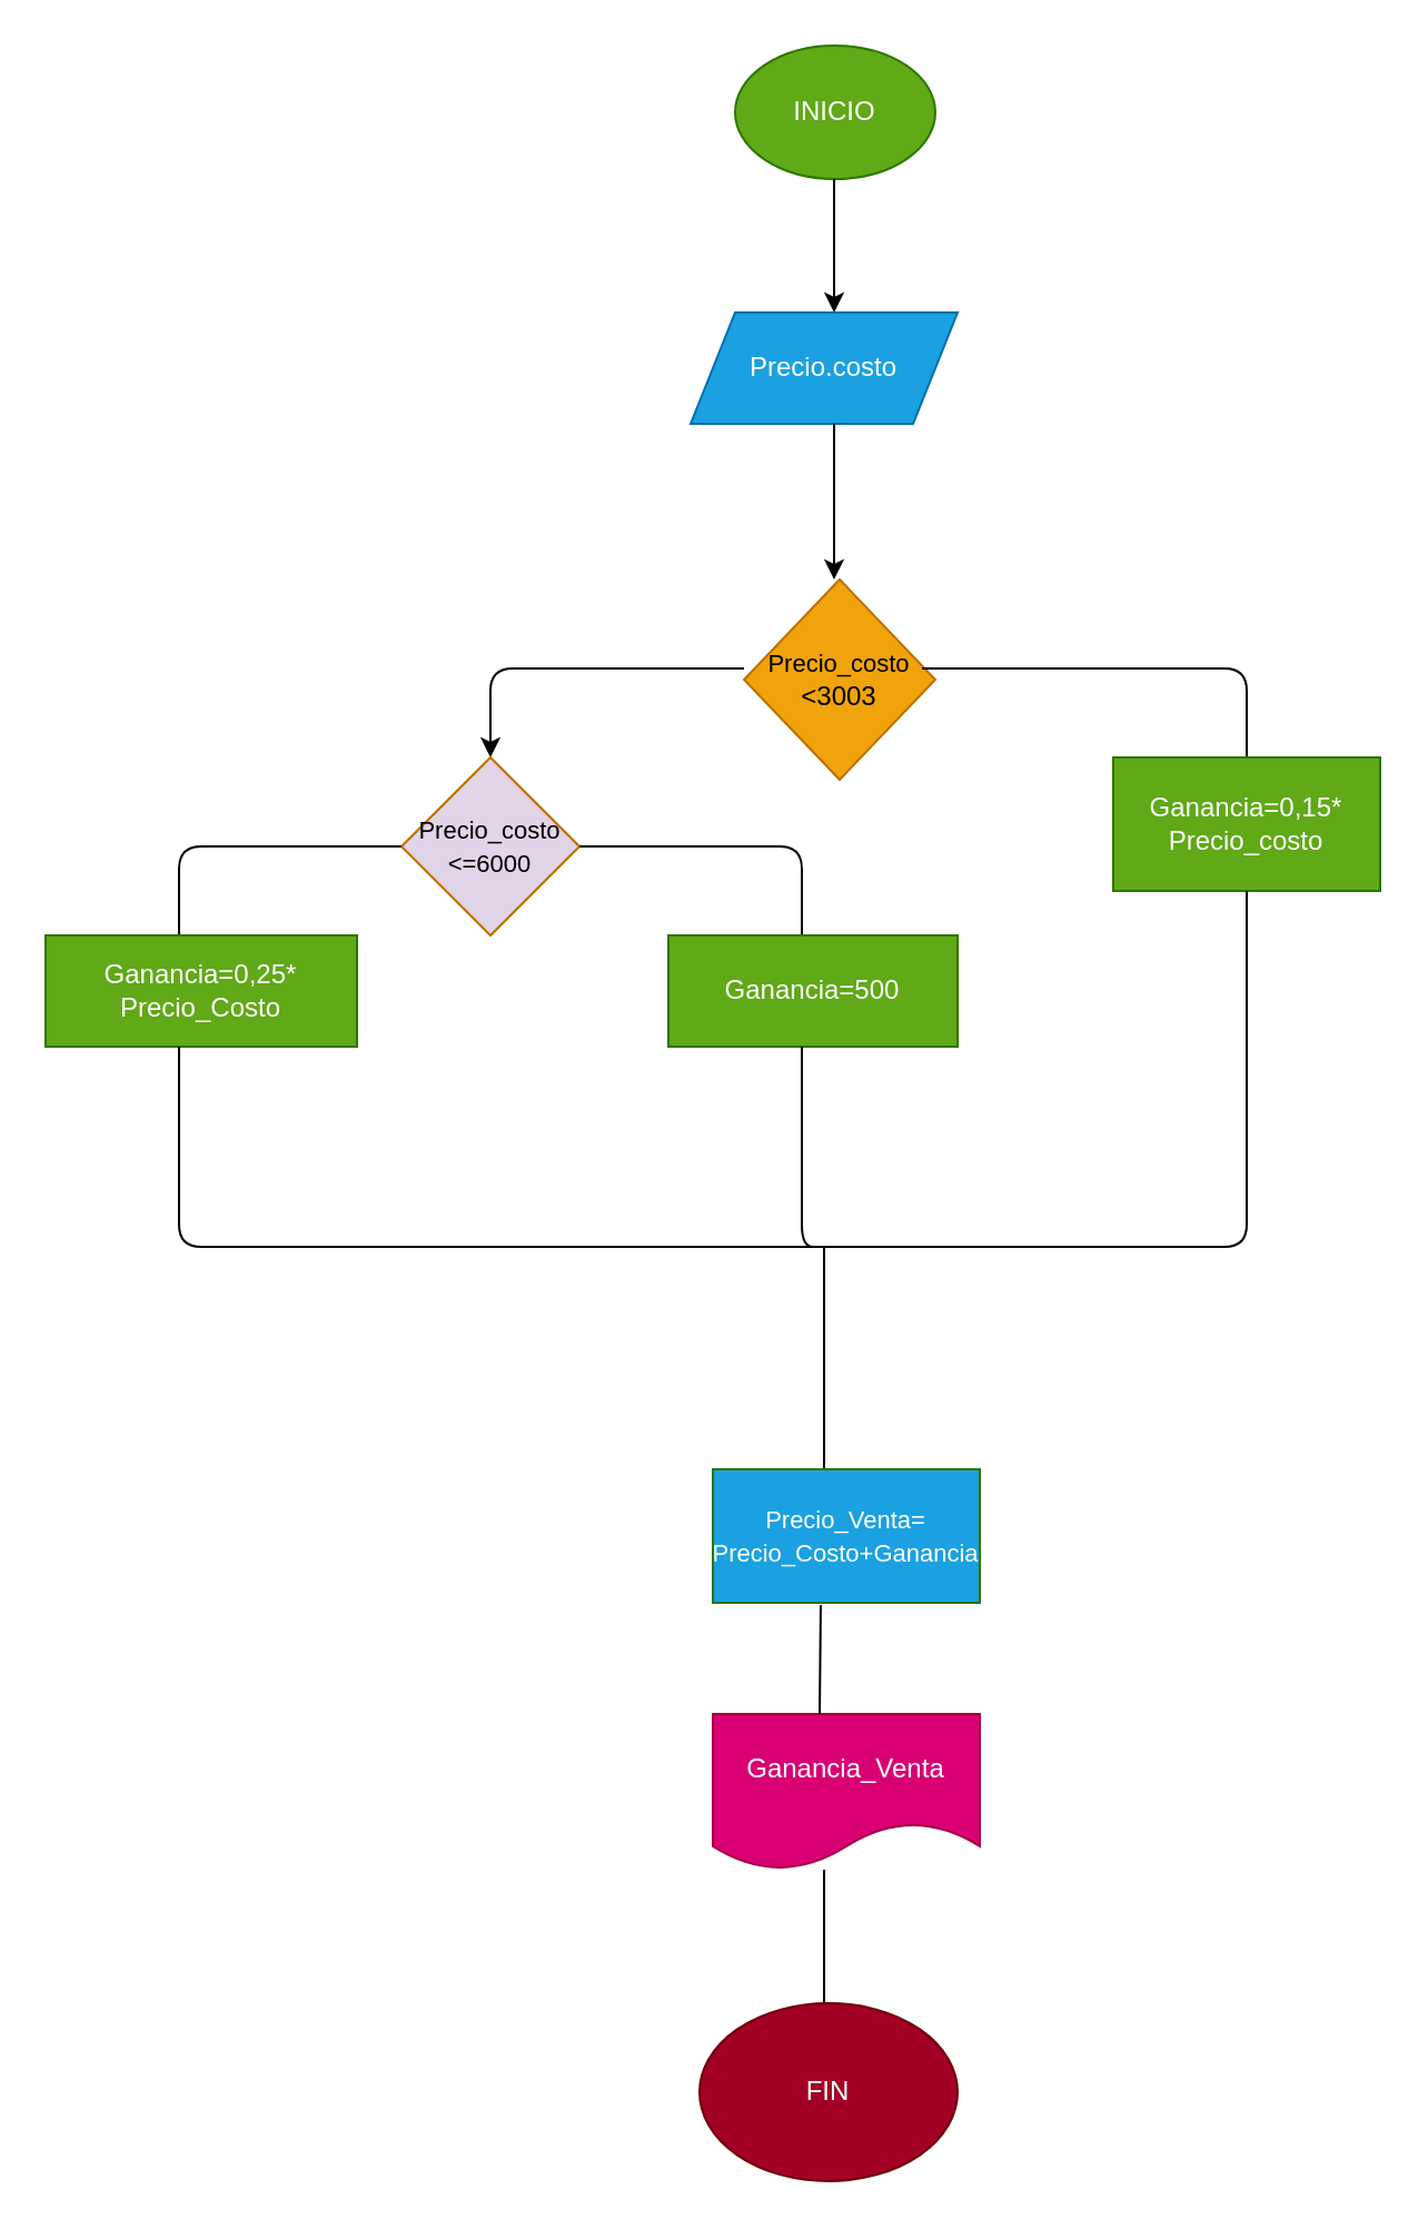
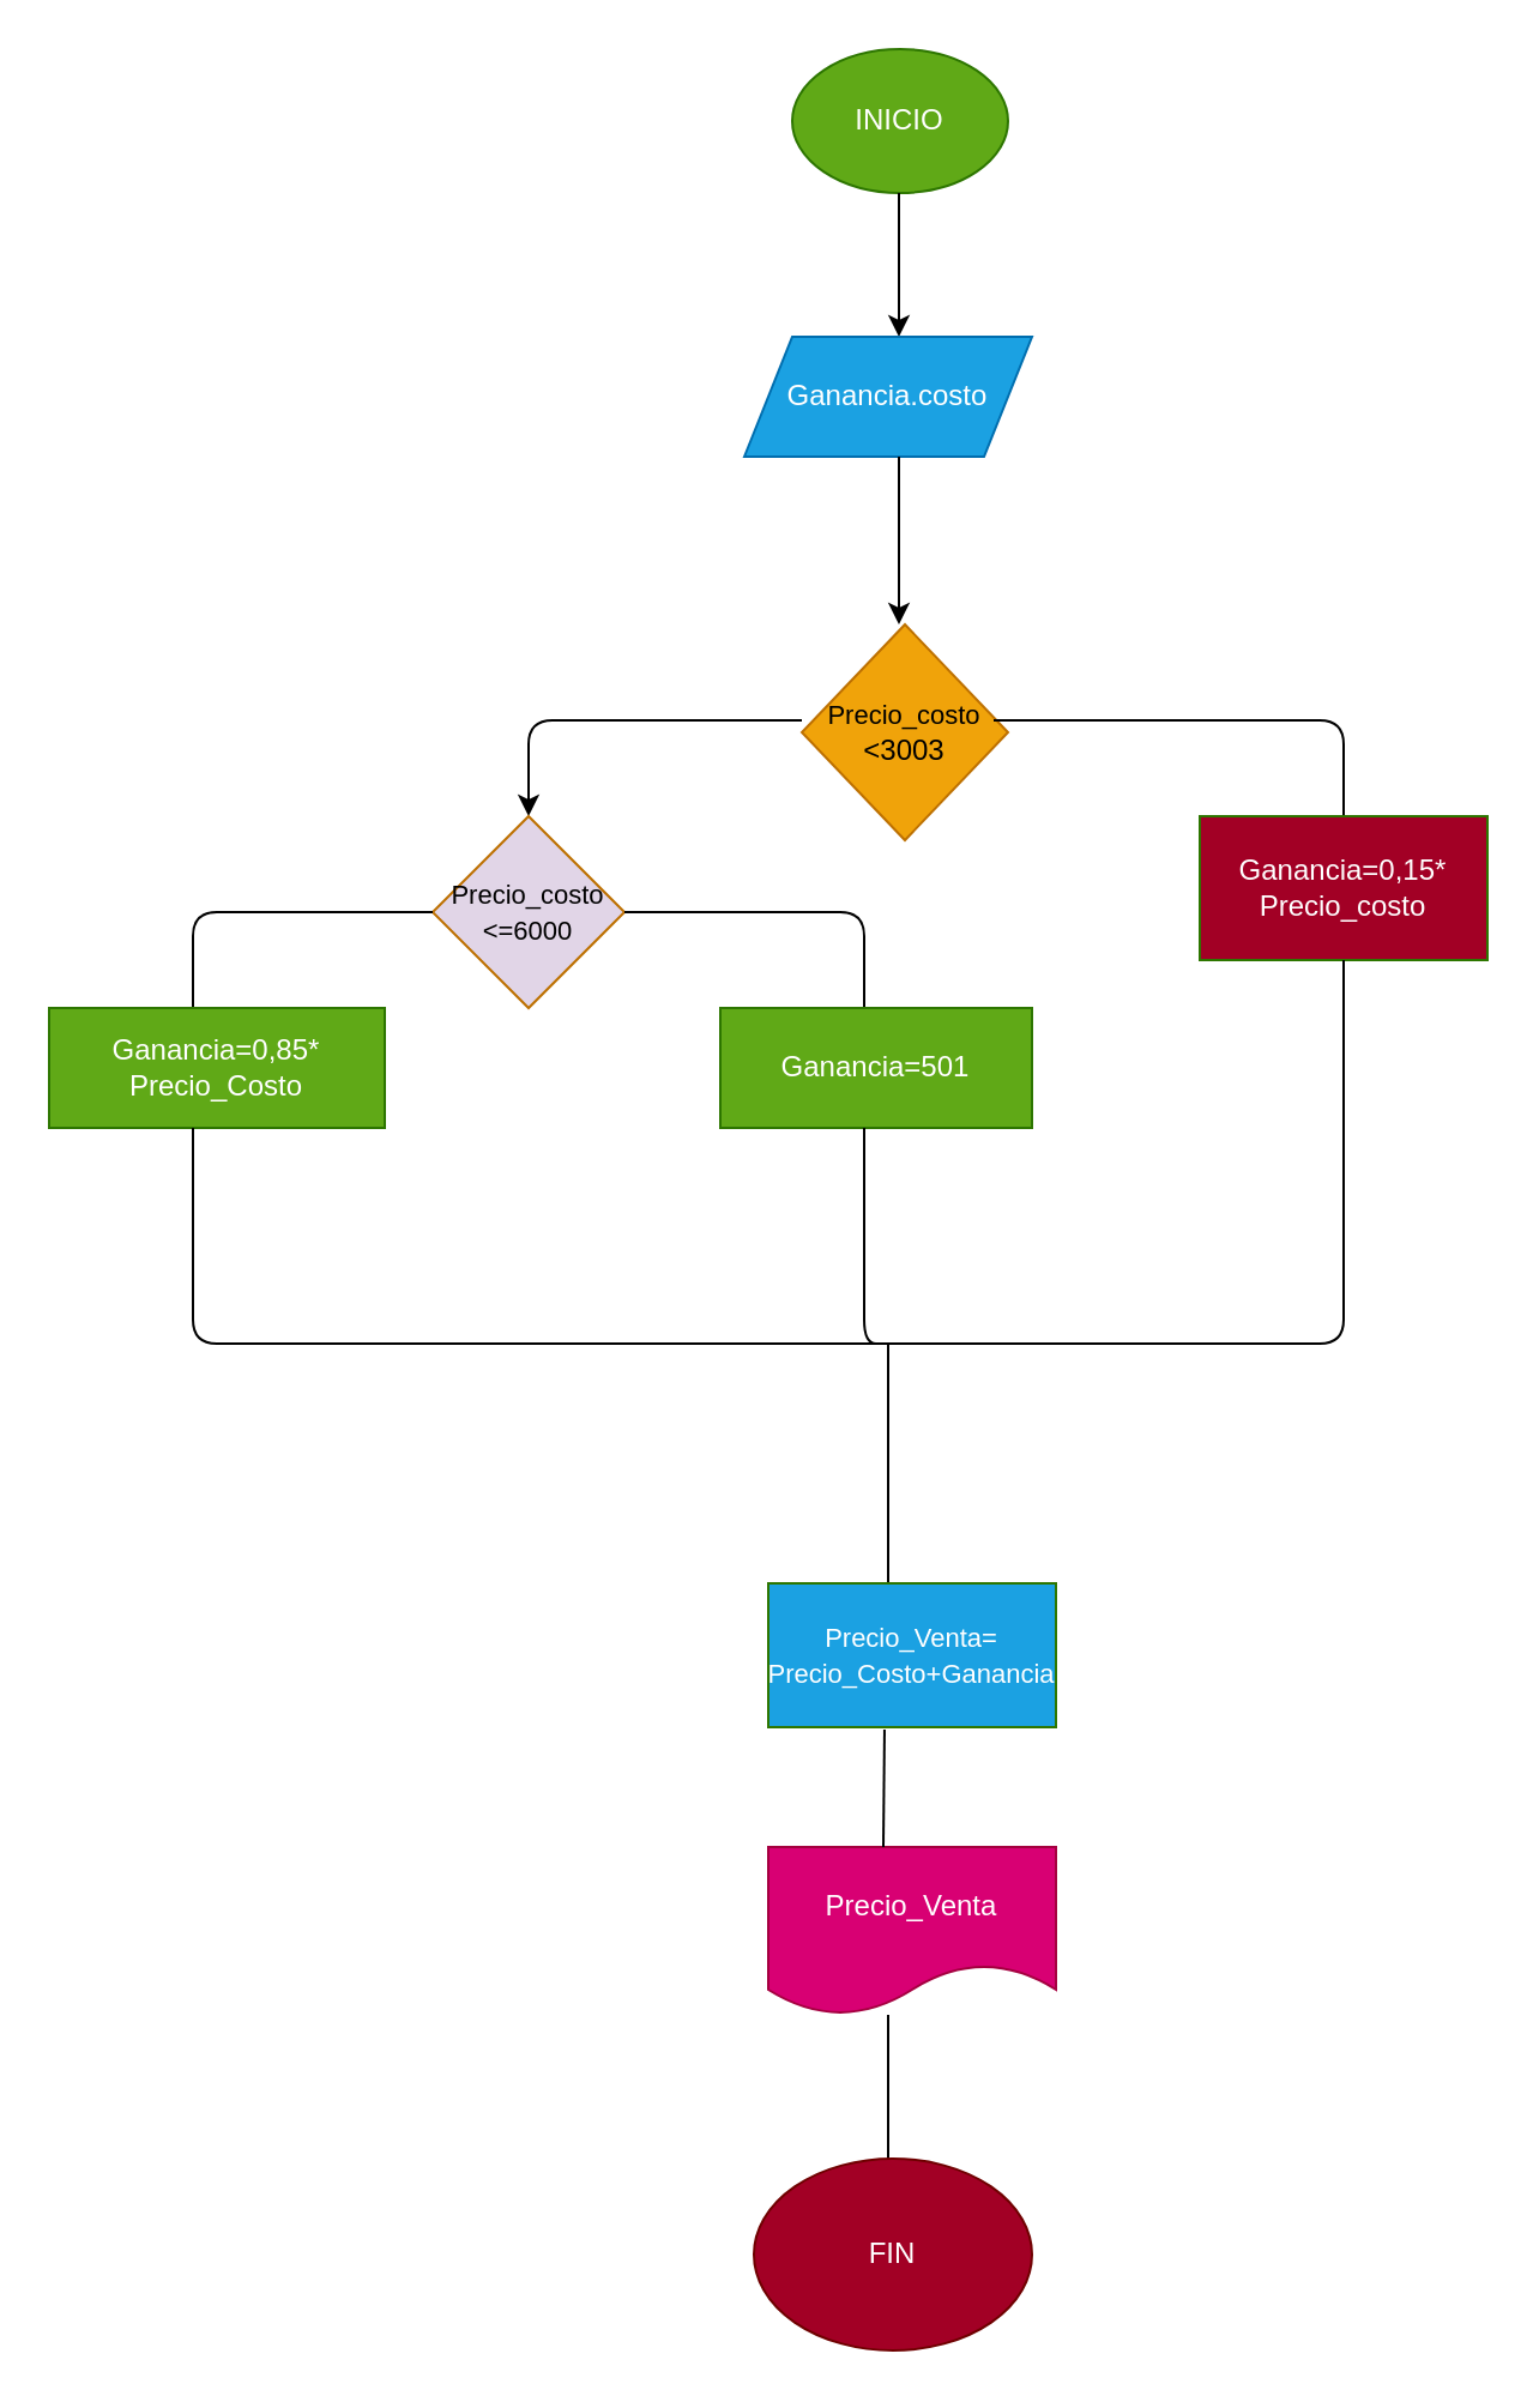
- <mxCell id="4" value="Precio.costo" style="shape=parallelogram;perimeter=parallelogramPerimeter;whiteSpace=wrap;html=1;fixedSize=1;fillColor=#1ba1e2;fontColor=#ffffff;strokeColor=#006EAF;" parent="1" vertex="1"><mxGeometry x="310" y="140" width="120" height="50" as="geometry" /></mxCell>
+ <mxCell id="4" value="Ganancia.costo" style="shape=parallelogram;perimeter=parallelogramPerimeter;whiteSpace=wrap;html=1;fixedSize=1;fillColor=#1ba1e2;fontColor=#ffffff;strokeColor=#006EAF;" parent="1" vertex="1"><mxGeometry x="310" y="140" width="120" height="50" as="geometry" /></mxCell>
- <mxCell id="14" value="Ganancia=0,15*&lt;br&gt;Precio_costo" style="rounded=0;whiteSpace=wrap;html=1;fillColor=#60a917;fontColor=#ffffff;strokeColor=#2D7600;" vertex="1" parent="1"><mxGeometry x="500" y="340" width="120" height="60" as="geometry" /></mxCell>
+ <mxCell id="14" value="Ganancia=0,15*&lt;br&gt;Precio_costo" style="rounded=0;whiteSpace=wrap;html=1;fillColor=#a20025;fontColor=#ffffff;strokeColor=#2D7600;" vertex="1" parent="1"><mxGeometry x="500" y="340" width="120" height="60" as="geometry" /></mxCell>
- <mxCell id="10" value="Ganancia=0,25*&lt;br&gt;Precio_Costo" style="rounded=0;whiteSpace=wrap;html=1;fillColor=#60a917;fontColor=#ffffff;strokeColor=#2D7600;" vertex="1" parent="1"><mxGeometry x="20" y="420" width="140" height="50" as="geometry" /></mxCell>
+ <mxCell id="10" value="Ganancia=0,85*&lt;br&gt;Precio_Costo" style="rounded=0;whiteSpace=wrap;html=1;fillColor=#60a917;fontColor=#ffffff;strokeColor=#2D7600;" vertex="1" parent="1"><mxGeometry x="20" y="420" width="140" height="50" as="geometry" /></mxCell>
- <mxCell id="12" value="Ganancia=500" style="rounded=0;whiteSpace=wrap;html=1;fillColor=#60a917;fontColor=#ffffff;strokeColor=#2D7600;" vertex="1" parent="1"><mxGeometry x="300" y="420" width="130" height="50" as="geometry" /></mxCell>
+ <mxCell id="12" value="Ganancia=501" style="rounded=0;whiteSpace=wrap;html=1;fillColor=#60a917;fontColor=#ffffff;strokeColor=#2D7600;" vertex="1" parent="1"><mxGeometry x="300" y="420" width="130" height="50" as="geometry" /></mxCell>
- <mxCell id="20" value="Ganancia_Venta" style="shape=document;whiteSpace=wrap;html=1;boundedLbl=1;fillColor=#d80073;fontColor=#ffffff;strokeColor=#A50040;" vertex="1" parent="1"><mxGeometry x="320" y="770" width="120" height="70" as="geometry" /></mxCell>
+ <mxCell id="20" value="Precio_Venta" style="shape=document;whiteSpace=wrap;html=1;boundedLbl=1;fillColor=#d80073;fontColor=#ffffff;strokeColor=#A50040;" vertex="1" parent="1"><mxGeometry x="320" y="770" width="120" height="70" as="geometry" /></mxCell>
